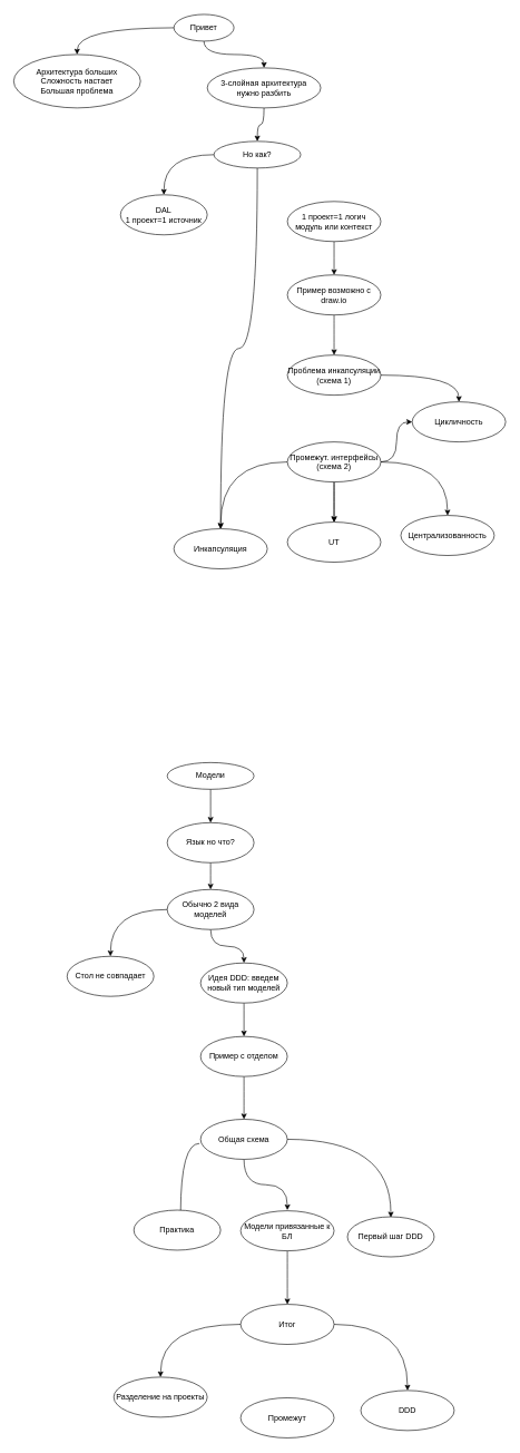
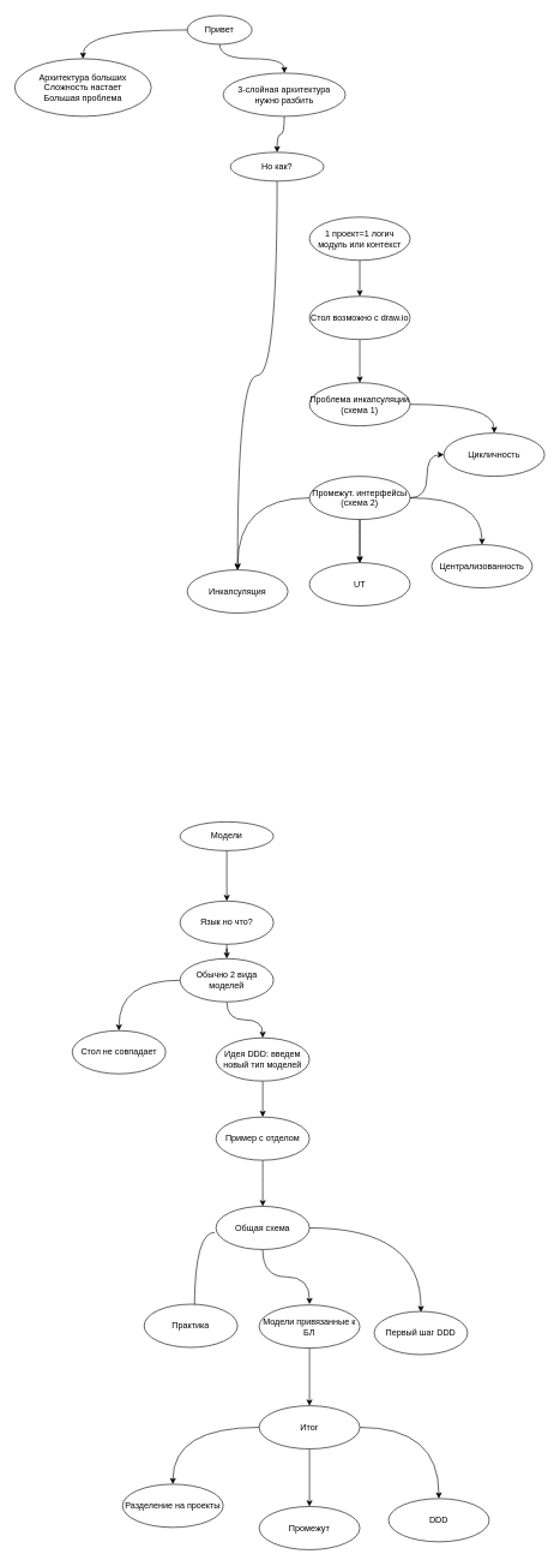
- <mxCell id="8" value="" style="edgeStyle=orthogonalEdgeStyle;curved=1;rounded=0;orthogonalLoop=1;jettySize=auto;html=1;" parent="1" source="10" target="11" edge="1"><mxGeometry relative="1" as="geometry" /></mxCell>
- <mxCell id="11" value="DAL&lt;br&gt;1 проект=1 источник" style="ellipse;whiteSpace=wrap;html=1;" parent="1" vertex="1"><mxGeometry x="180" y="290" width="130" height="60" as="geometry" /></mxCell>
- <mxCell id="15" value="Пример возможно с draw.io" style="ellipse;whiteSpace=wrap;html=1;" parent="1" vertex="1"><mxGeometry x="430" y="410" width="140" height="60" as="geometry" /></mxCell>
+ <mxCell id="15" value="Стол возможно с draw.io" style="ellipse;whiteSpace=wrap;html=1;" parent="1" vertex="1"><mxGeometry x="430" y="410" width="140" height="60" as="geometry" /></mxCell>
- <mxCell id="27" value="Централизованность" style="ellipse;whiteSpace=wrap;html=1;" parent="1" vertex="1"><mxGeometry x="600" y="770" width="140" height="60" as="geometry" /></mxCell>
+ <mxCell id="27" value="Централизованность" style="ellipse;whiteSpace=wrap;html=1;" parent="1" vertex="1"><mxGeometry x="600" y="755" width="140" height="60" as="geometry" /></mxCell>
- <mxCell id="31" value="Язык но что?" style="ellipse;whiteSpace=wrap;html=1;" parent="1" vertex="1"><mxGeometry x="250" y="1230" width="130" height="60" as="geometry" /></mxCell>
+ <mxCell id="31" value="Язык но что?" style="ellipse;whiteSpace=wrap;html=1;" parent="1" vertex="1"><mxGeometry x="250" y="1250" width="130" height="60" as="geometry" /></mxCell>
+ <mxCell id="49" value="" style="edgeStyle=orthogonalEdgeStyle;curved=1;rounded=0;orthogonalLoop=1;jettySize=auto;html=1;" parent="1" source="51" target="53" edge="1"><mxGeometry relative="1" as="geometry" /></mxCell>
